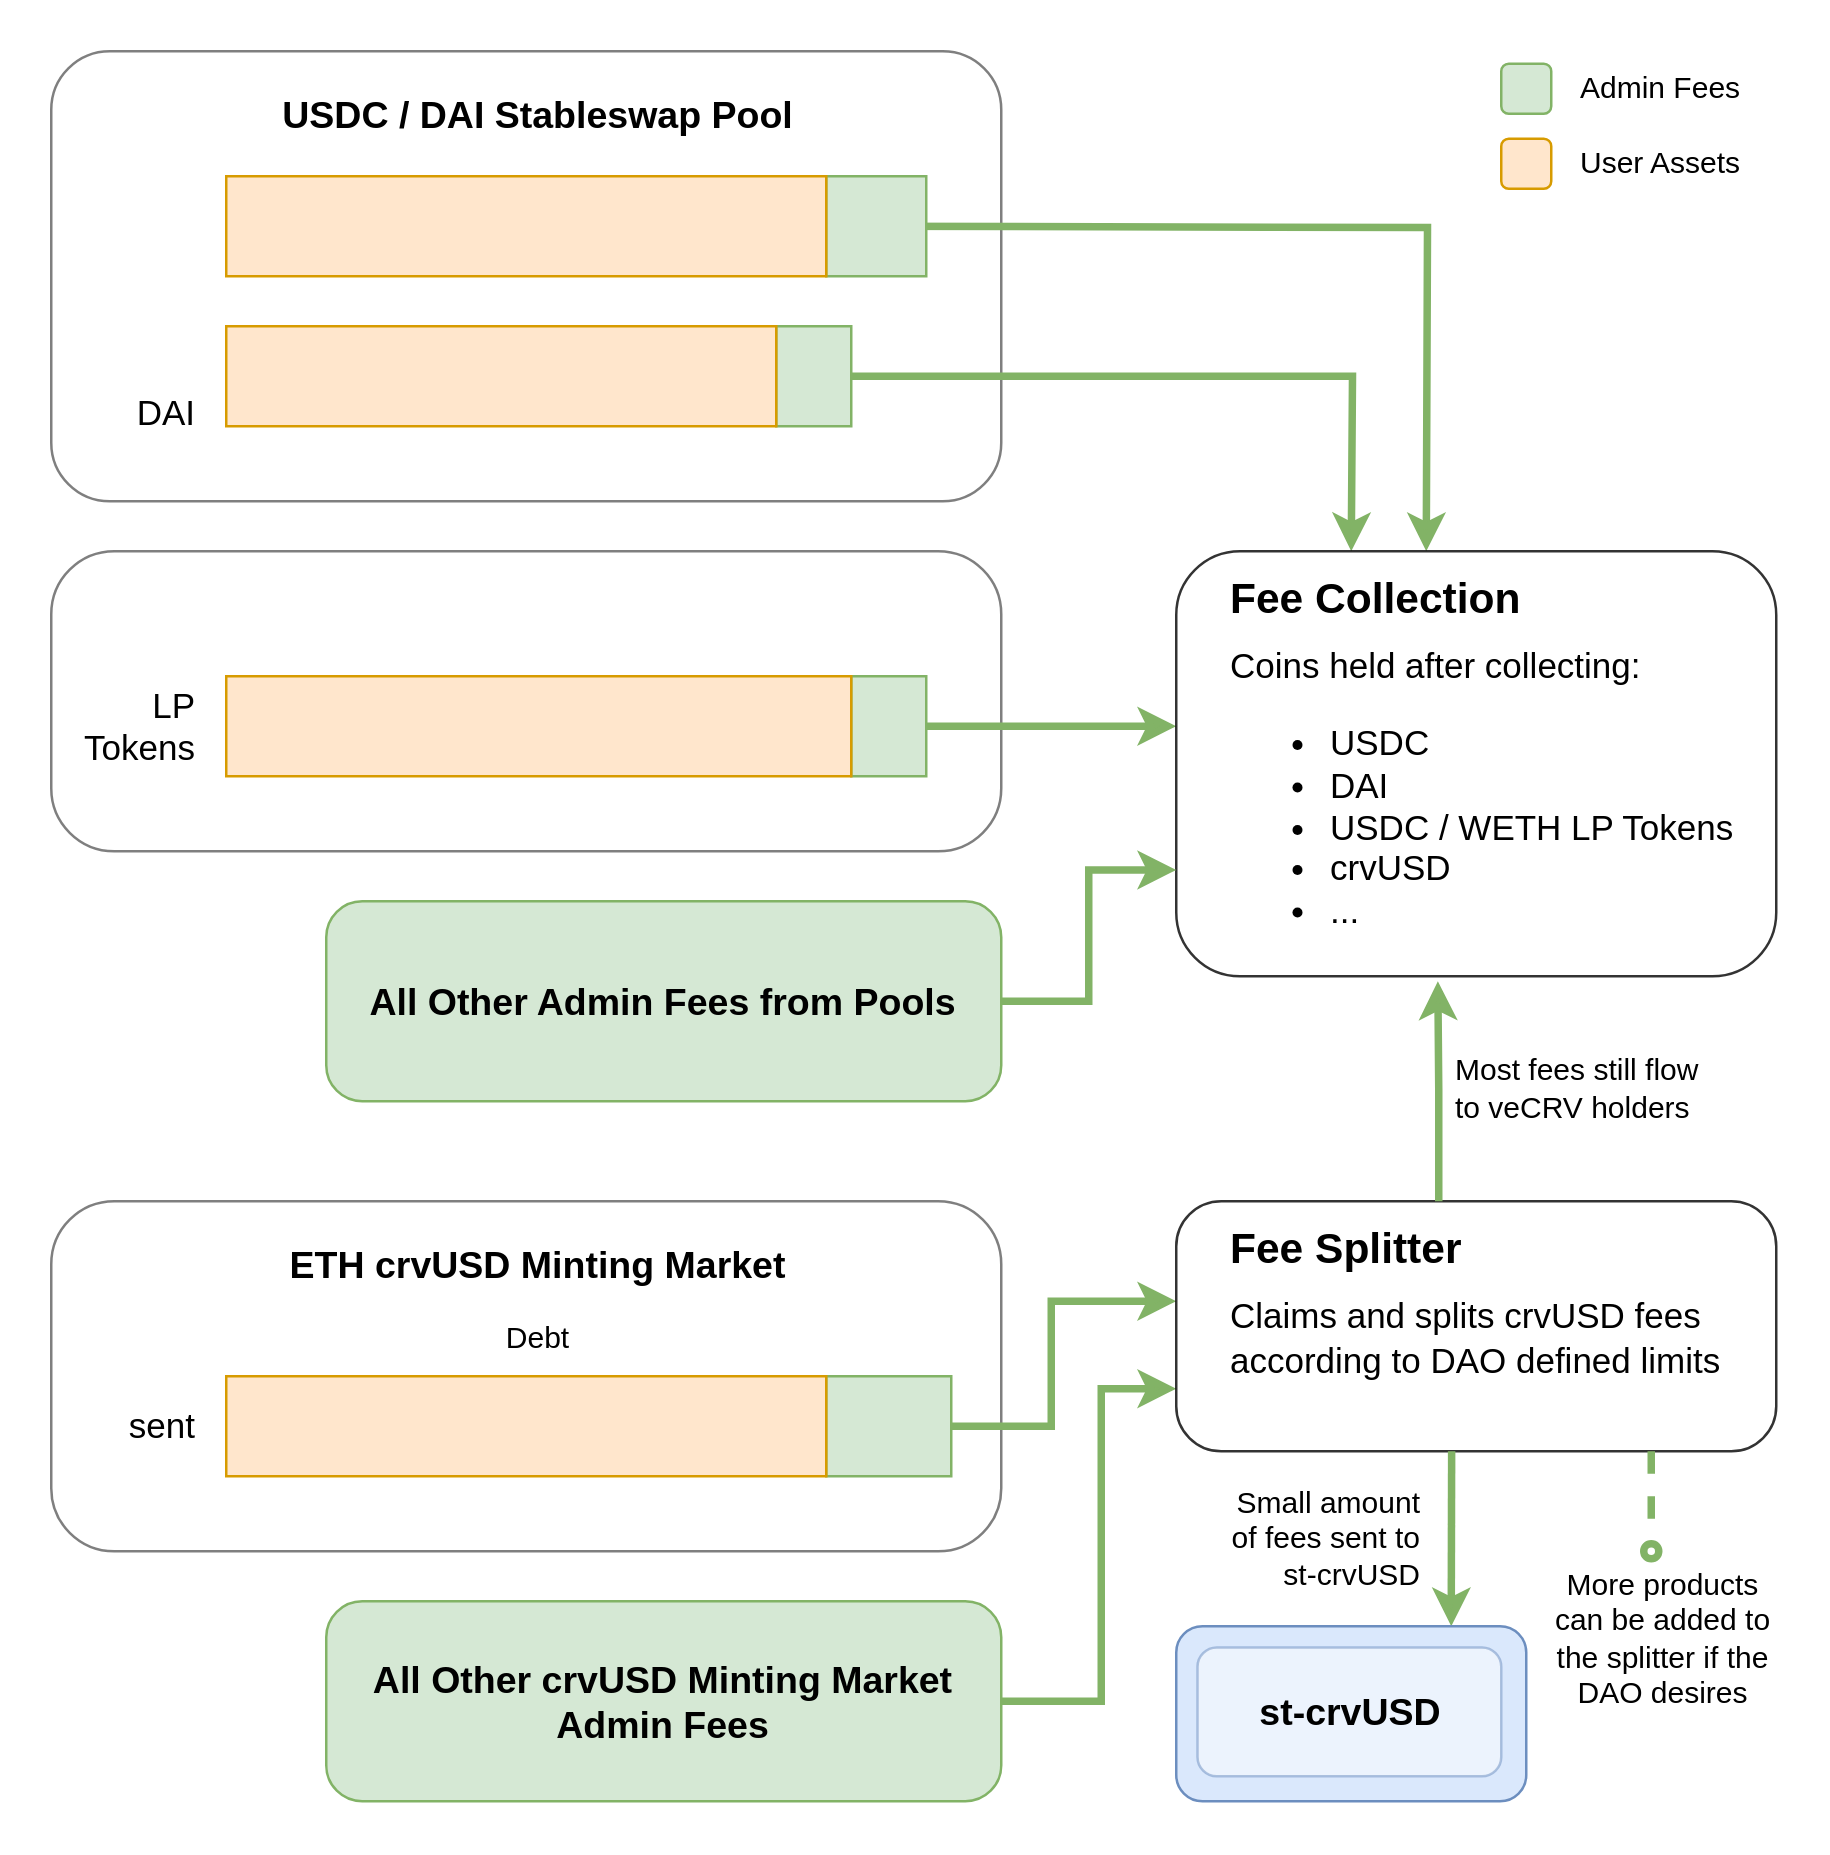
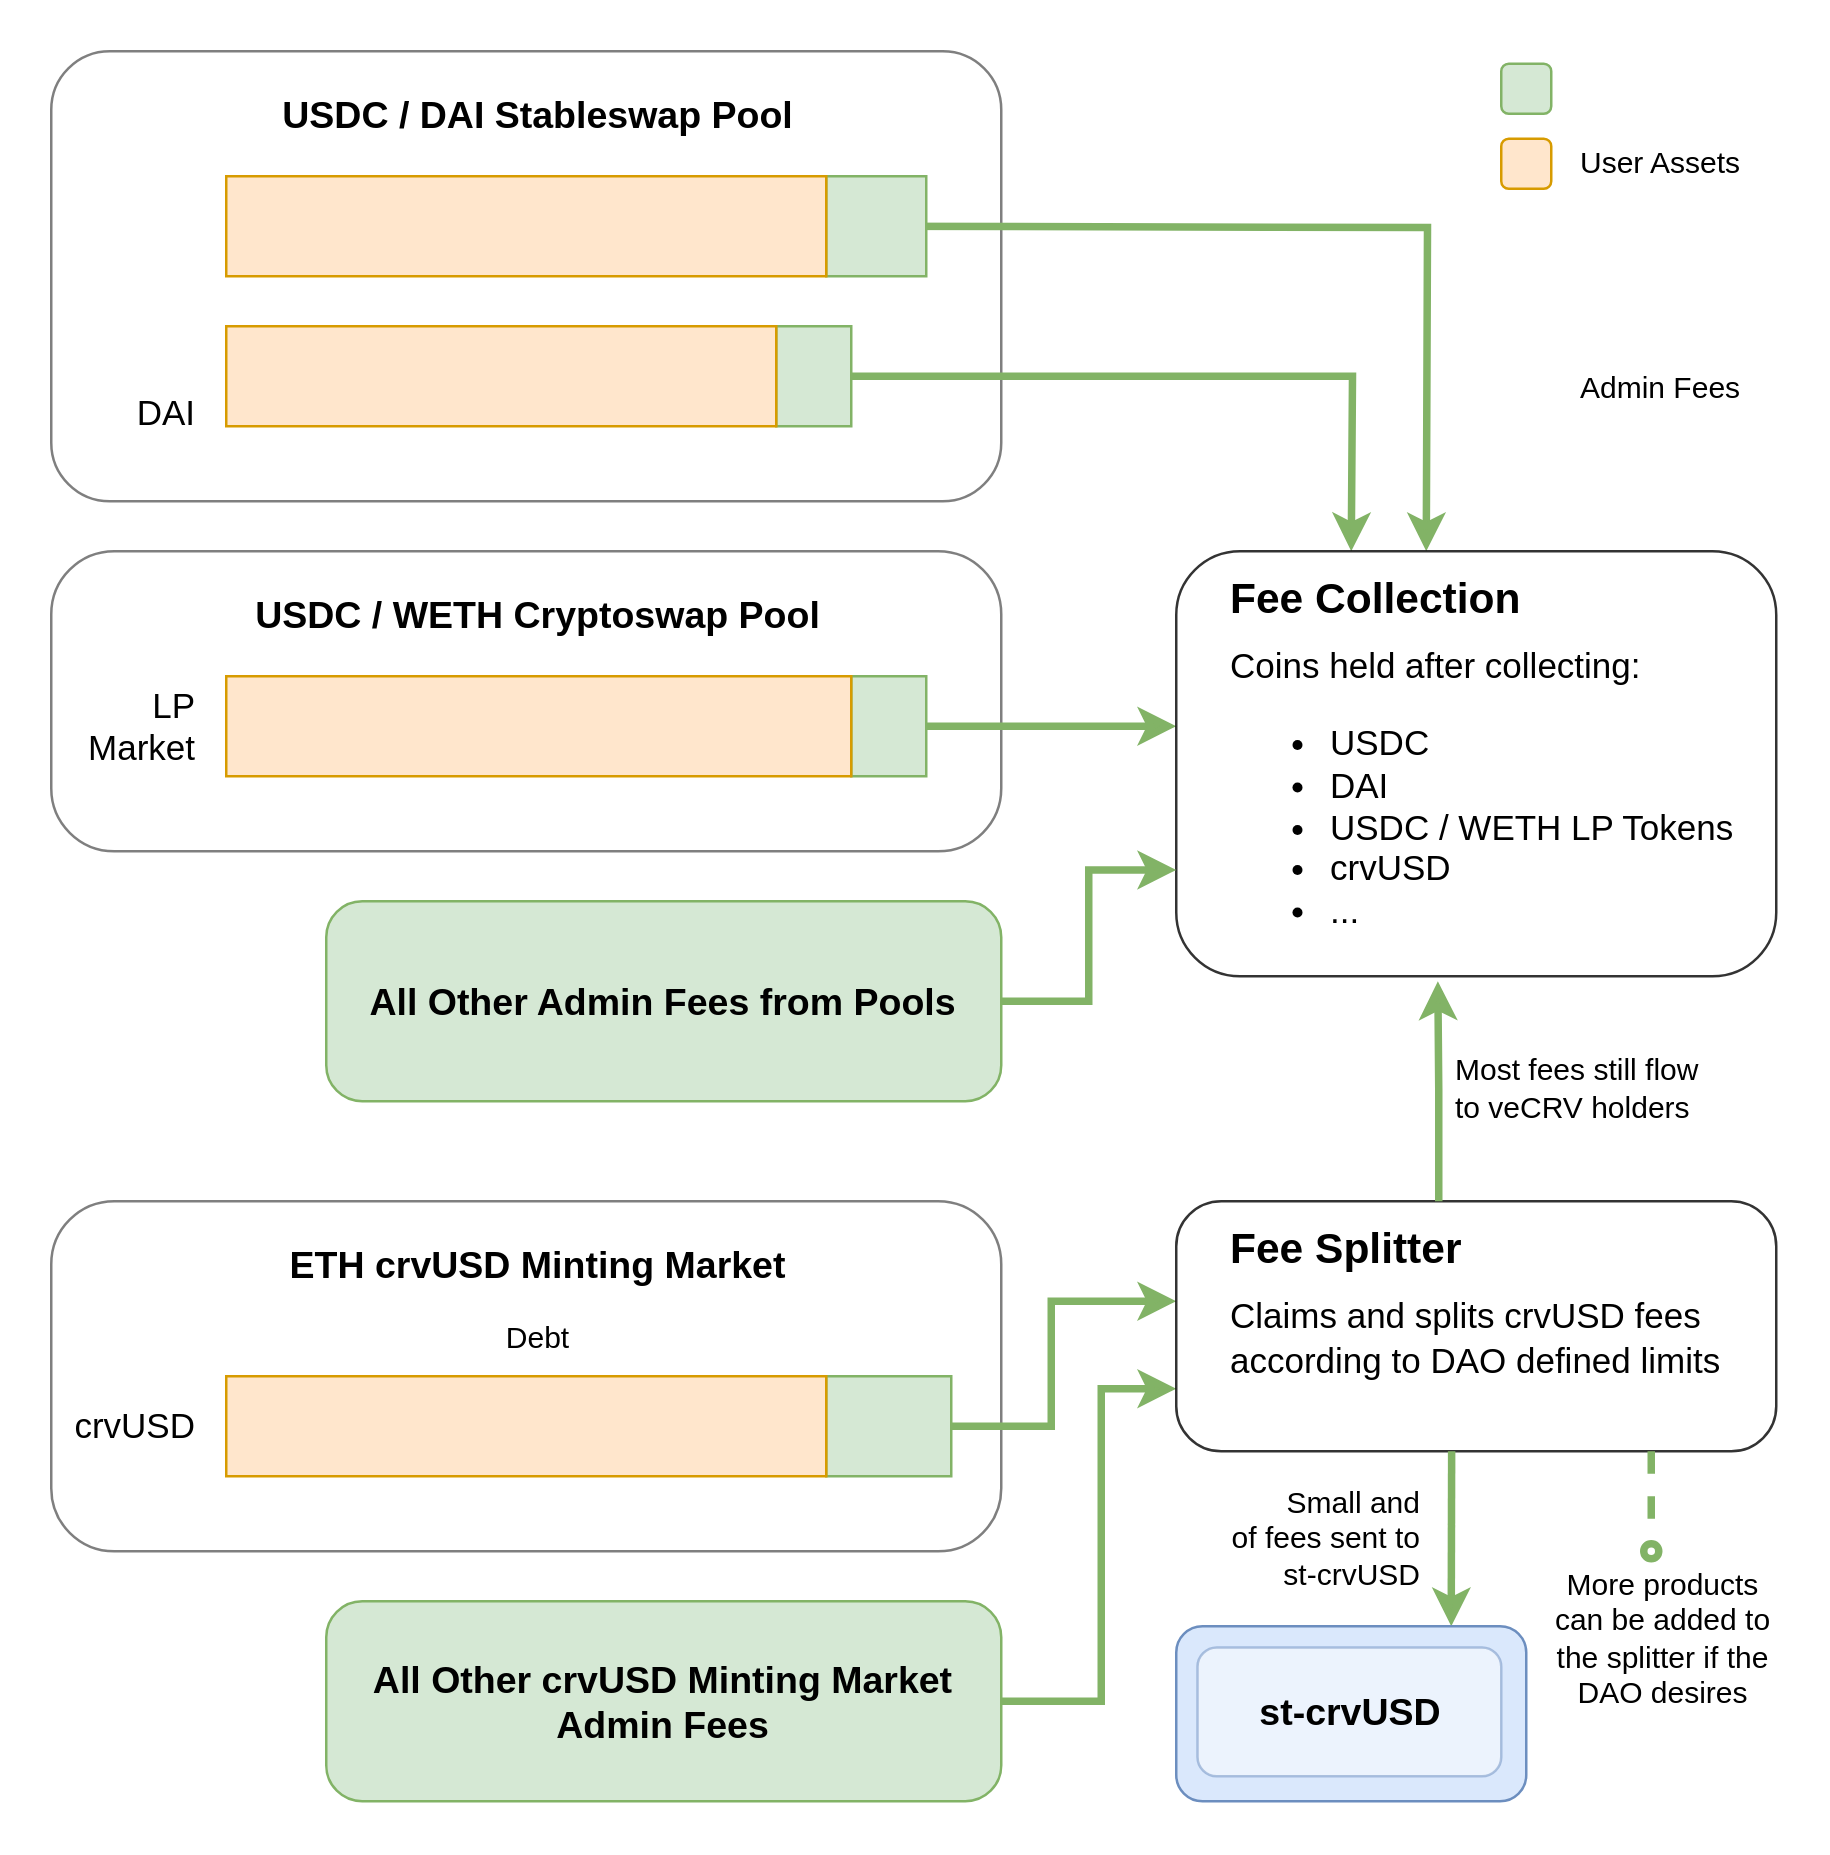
- <mxCell id="27" value="Admin Fees" style="text;html=1;strokeColor=none;fillColor=none;align=left;verticalAlign=middle;whiteSpace=wrap;rounded=0;" parent="1" vertex="1"><mxGeometry x="630" y="20" width="80" height="30" as="geometry" /></mxCell>
+ <mxCell id="27" value="Admin Fees" style="text;html=1;strokeColor=none;fillColor=none;align=left;verticalAlign=middle;whiteSpace=wrap;rounded=0;" parent="1" vertex="1"><mxGeometry x="630" y="140" width="80" height="30" as="geometry" /></mxCell>
+ <mxCell id="21" value="USDC / WETH Cryptoswap Pool" style="text;html=1;strokeColor=none;fillColor=none;align=center;verticalAlign=middle;whiteSpace=wrap;rounded=0;fontSize=15;fontStyle=1" parent="1" vertex="1"><mxGeometry x="30" y="220" width="370" height="50" as="geometry" /></mxCell>
- <mxCell id="13" value="LP Tokens" style="text;html=1;strokeColor=none;fillColor=none;align=right;verticalAlign=middle;whiteSpace=wrap;rounded=0;fontSize=14;" parent="1" vertex="1"><mxGeometry x="30" y="270" width="50" height="40" as="geometry" /></mxCell>
+ <mxCell id="13" value="LP Market" style="text;html=1;strokeColor=none;fillColor=none;align=right;verticalAlign=middle;whiteSpace=wrap;rounded=0;fontSize=14;" parent="1" vertex="1"><mxGeometry x="30" y="270" width="50" height="40" as="geometry" /></mxCell>
- <mxCell id="20" value="sent" style="text;html=1;strokeColor=none;fillColor=none;align=right;verticalAlign=middle;whiteSpace=wrap;rounded=0;fontSize=14;" parent="1" vertex="1"><mxGeometry x="30" y="550" width="50" height="40" as="geometry" /></mxCell>
+ <mxCell id="20" value="crvUSD" style="text;html=1;strokeColor=none;fillColor=none;align=right;verticalAlign=middle;whiteSpace=wrap;rounded=0;fontSize=14;" parent="1" vertex="1"><mxGeometry x="30" y="550" width="50" height="40" as="geometry" /></mxCell>
- <mxCell id="47" value="Small amount &lt;br&gt;of fees sent to &lt;br&gt;st-crvUSD" style="text;html=1;strokeColor=none;fillColor=none;align=right;verticalAlign=middle;whiteSpace=wrap;rounded=0;" parent="1" vertex="1"><mxGeometry x="460" y="600" width="110" height="30" as="geometry" /></mxCell>
+ <mxCell id="47" value="Small and &lt;br&gt;of fees sent to &lt;br&gt;st-crvUSD" style="text;html=1;strokeColor=none;fillColor=none;align=right;verticalAlign=middle;whiteSpace=wrap;rounded=0;" parent="1" vertex="1"><mxGeometry x="460" y="600" width="110" height="30" as="geometry" /></mxCell>
